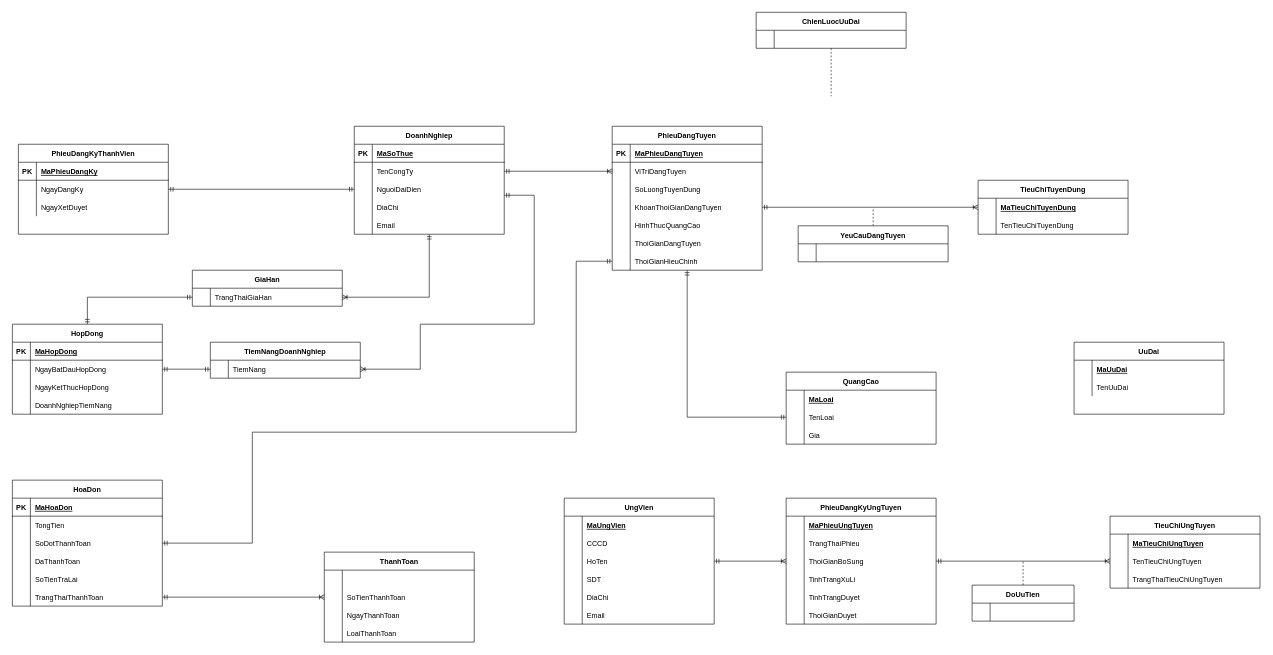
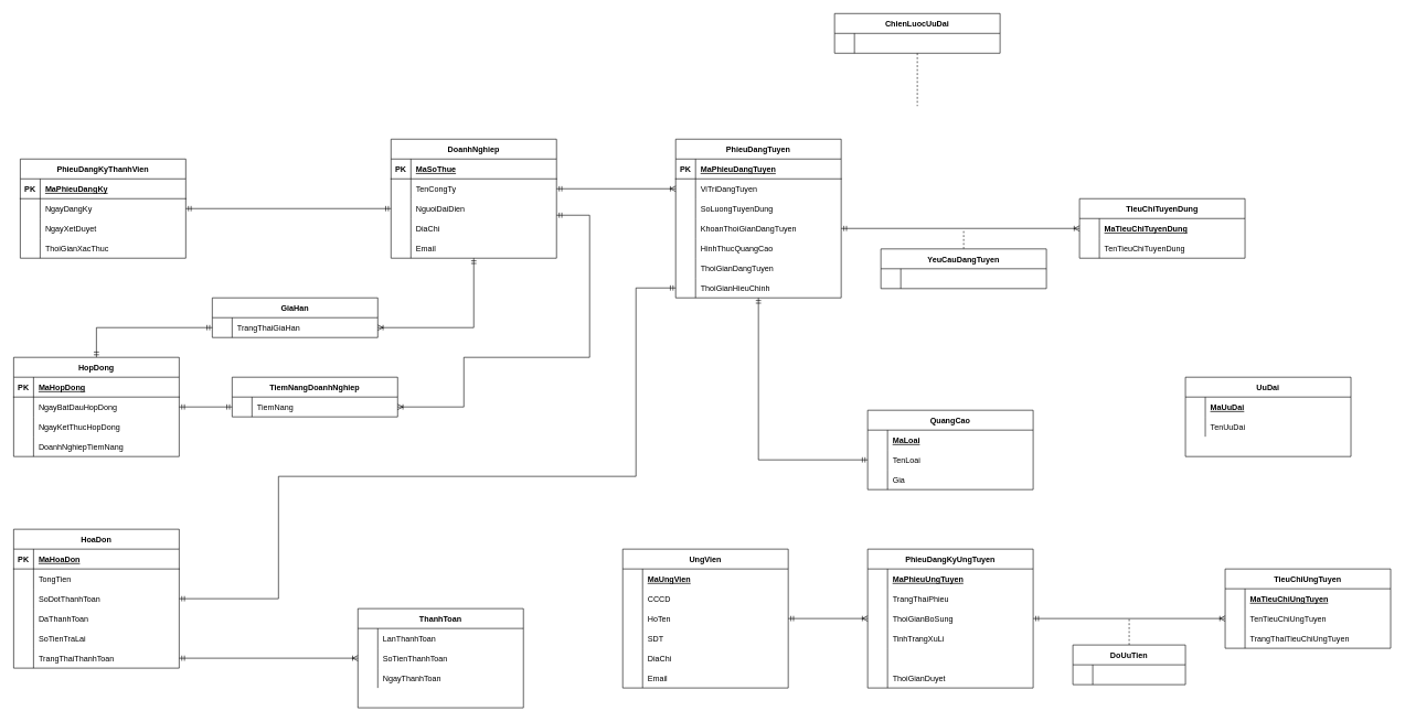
+ <mxCell id="131" value="ThoiGianXacThuc" style="shape=partialRectangle;overflow=hidden;connectable=0;fillColor=none;top=0;left=0;bottom=0;right=0;align=left;spacingLeft=6;" parent="129" vertex="1"><mxGeometry x="30" width="220" height="30" as="geometry"><mxRectangle width="220" height="30" as="alternateBounds" /></mxGeometry></mxCell>
+ <mxCell id="64" value="LanThanhToan" style="shape=partialRectangle;overflow=hidden;connectable=0;fillColor=none;top=0;left=0;bottom=0;right=0;align=left;spacingLeft=6;" parent="62" vertex="1"><mxGeometry x="30" width="220" height="30" as="geometry"><mxRectangle width="220" height="30" as="alternateBounds" /></mxGeometry></mxCell>
- <mxCell id="162" value="TinhTrangDuyet" style="shape=partialRectangle;overflow=hidden;connectable=0;fillColor=none;top=0;left=0;bottom=0;right=0;align=left;spacingLeft=6;" parent="160" vertex="1"><mxGeometry x="30" width="220" height="30" as="geometry"><mxRectangle width="220" height="30" as="alternateBounds" /></mxGeometry></mxCell>
- <mxCell id="73" value="LoaiThanhToan" style="shape=partialRectangle;overflow=hidden;connectable=0;fillColor=none;top=0;left=0;bottom=0;right=0;align=left;spacingLeft=6;" parent="71" vertex="1"><mxGeometry x="30" width="220" height="30" as="geometry"><mxRectangle width="220" height="30" as="alternateBounds" /></mxGeometry></mxCell>
